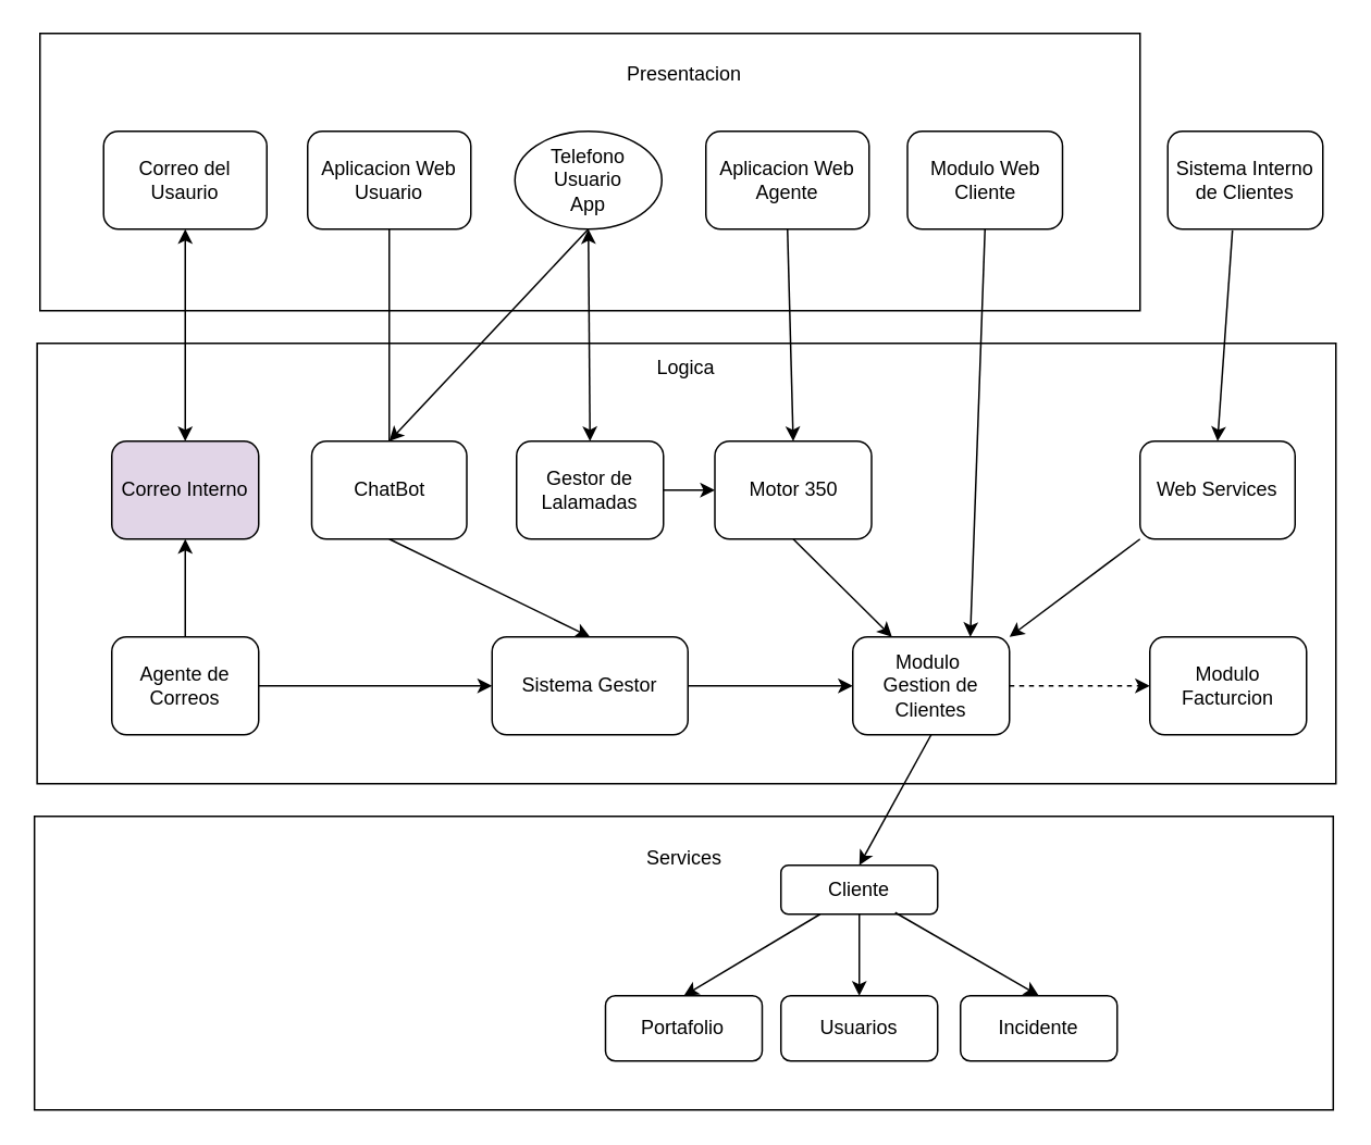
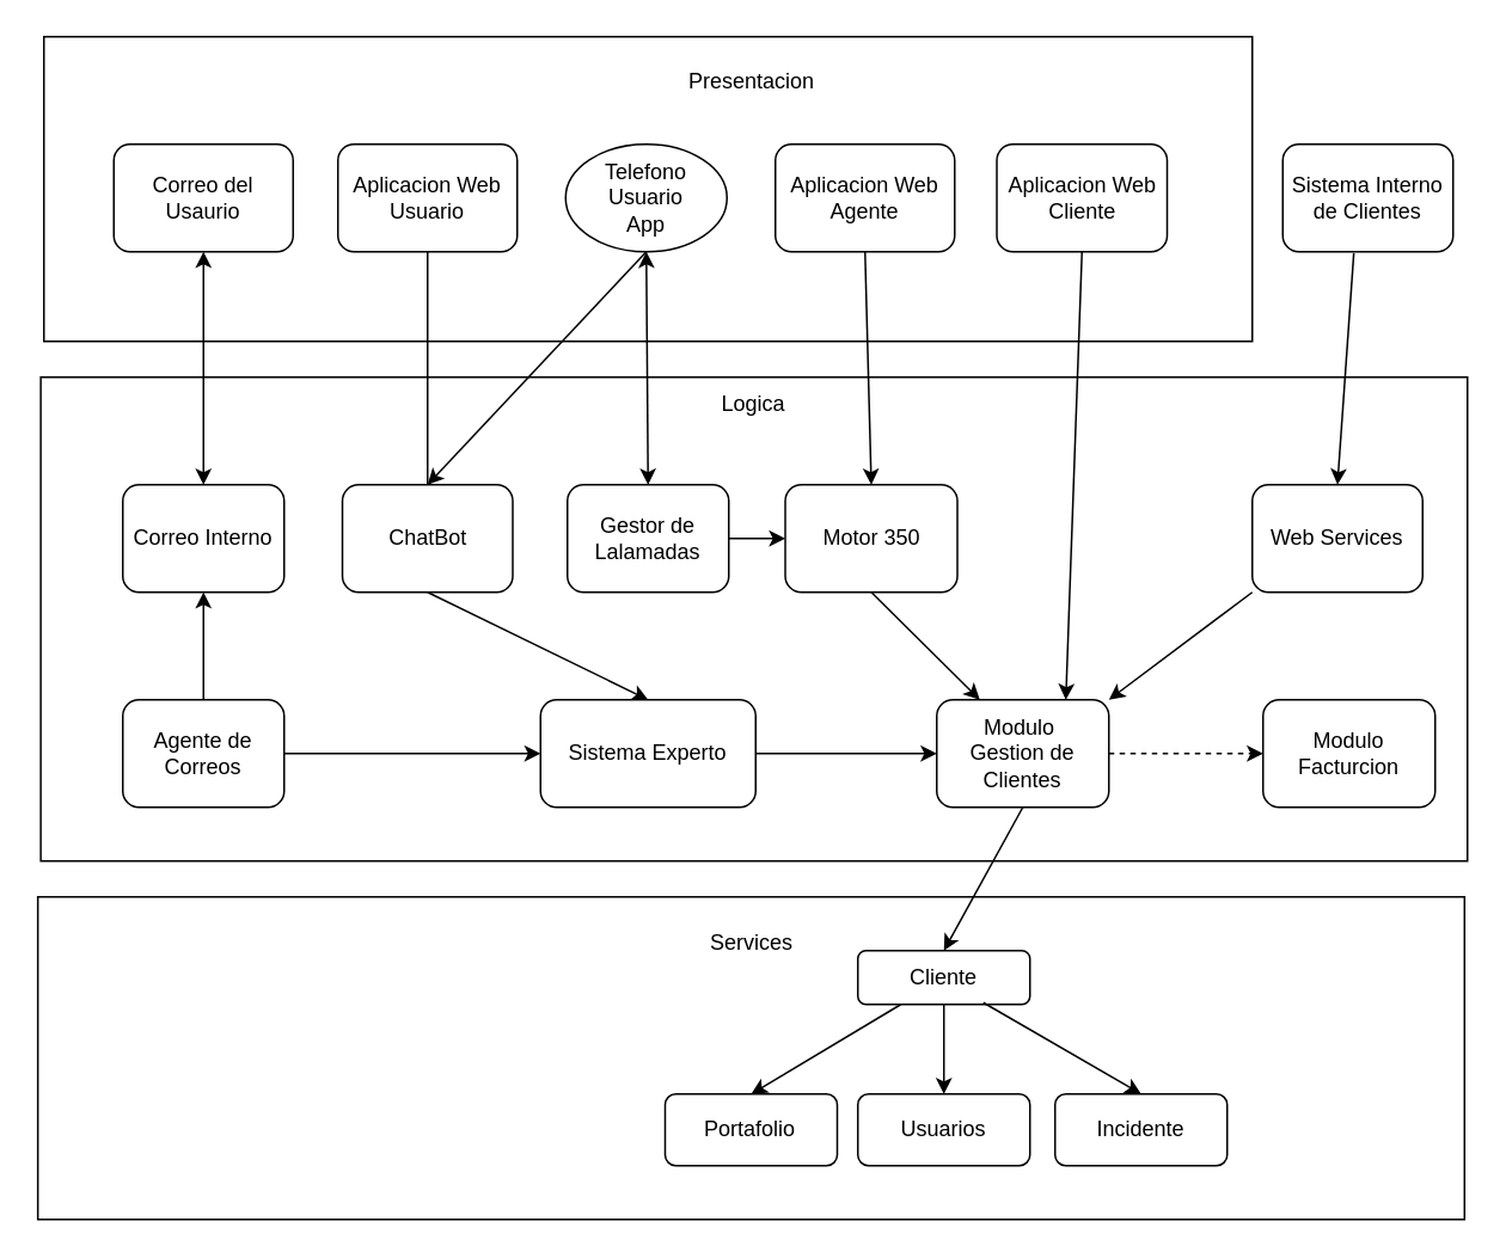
- <mxCell id="6" value="Modulo Web Cliente" style="rounded=1;whiteSpace=wrap;html=1;" vertex="1" parent="1"><mxGeometry x="555.5" y="80" width="95" height="60" as="geometry" /></mxCell>
+ <mxCell id="6" value="Aplicacion Web Cliente" style="rounded=1;whiteSpace=wrap;html=1;" vertex="1" parent="1"><mxGeometry x="555.5" y="80" width="95" height="60" as="geometry" /></mxCell>
- <mxCell id="12" value="Correo Interno" style="rounded=1;whiteSpace=wrap;html=1;fillColor=#e1d5e7;" vertex="1" parent="1"><mxGeometry x="68" y="270" width="90" height="60" as="geometry" /></mxCell>
+ <mxCell id="12" value="Correo Interno" style="rounded=1;whiteSpace=wrap;html=1;" vertex="1" parent="1"><mxGeometry x="68" y="270" width="90" height="60" as="geometry" /></mxCell>
- <mxCell id="24" value="Sistema Gestor" style="rounded=1;whiteSpace=wrap;html=1;" vertex="1" parent="1"><mxGeometry x="301" y="390" width="120" height="60" as="geometry" /></mxCell>
+ <mxCell id="24" value="Sistema Experto" style="rounded=1;whiteSpace=wrap;html=1;" vertex="1" parent="1"><mxGeometry x="301" y="390" width="120" height="60" as="geometry" /></mxCell>
